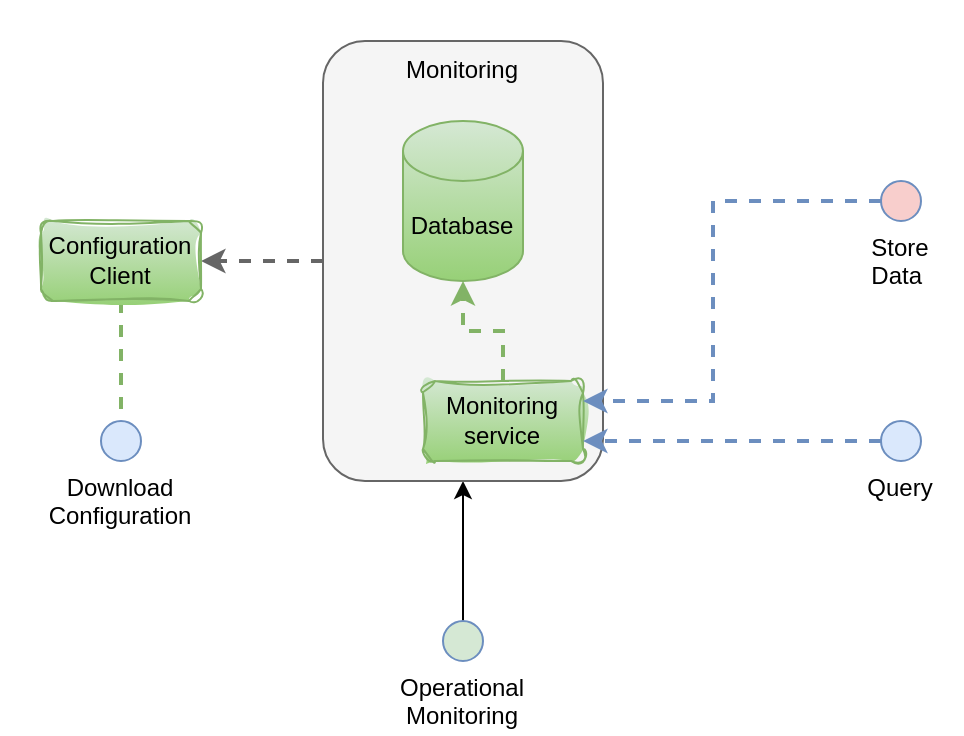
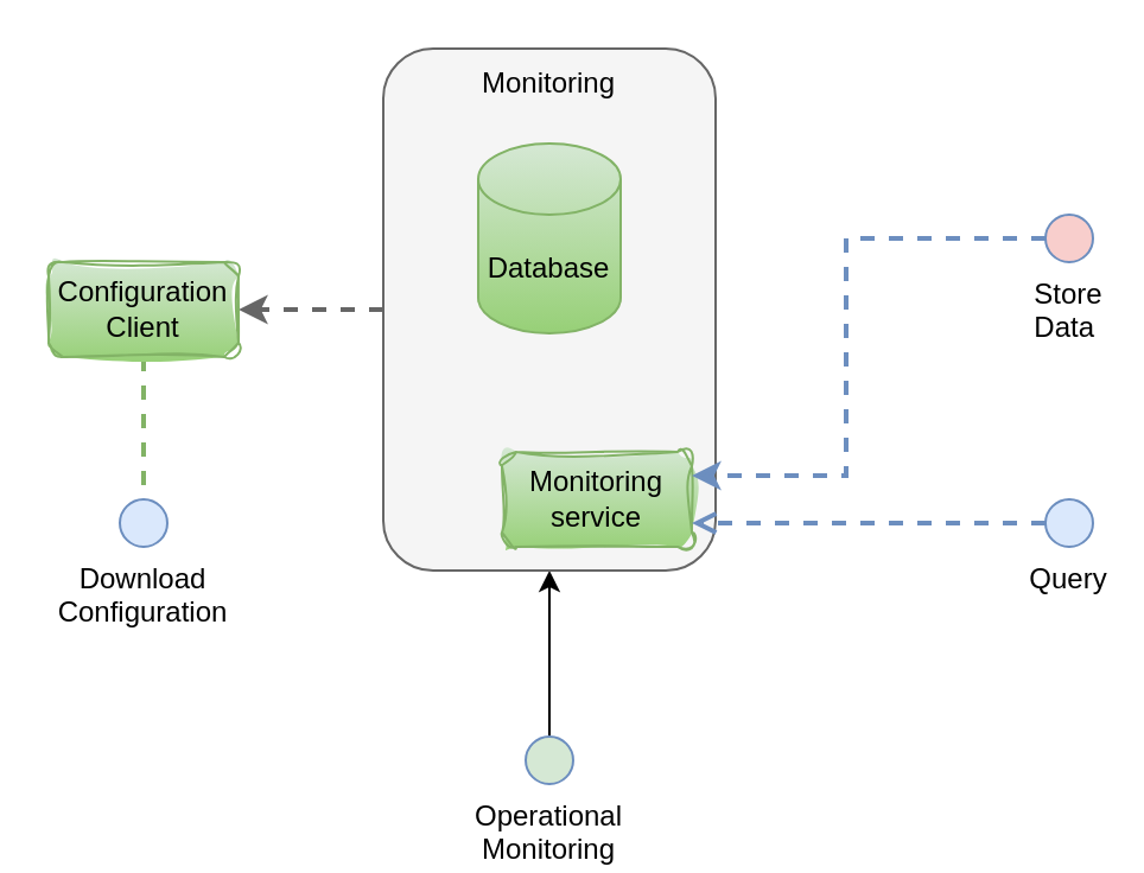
- <mxCell id="14" style="edgeStyle=orthogonalEdgeStyle;rounded=0;orthogonalLoop=1;jettySize=auto;html=1;entryX=0.5;entryY=1;entryDx=0;entryDy=0;entryPerimeter=0;dashed=1;strokeWidth=2;fillColor=#d5e8d4;strokeColor=#82b366;" edge="1" parent="9" source="11" target="12"><mxGeometry relative="1" as="geometry" /></mxCell>
- <mxCell id="17" style="edgeStyle=orthogonalEdgeStyle;rounded=0;orthogonalLoop=1;jettySize=auto;html=1;entryX=1;entryY=0.75;entryDx=0;entryDy=0;fillColor=#dae8fc;strokeColor=#6c8ebf;strokeWidth=2;dashed=1;" edge="1" parent="1" source="18" target="11"><mxGeometry relative="1" as="geometry" /></mxCell>
+ <mxCell id="17" style="edgeStyle=orthogonalEdgeStyle;rounded=0;orthogonalLoop=1;jettySize=auto;html=1;entryX=1;entryY=0.75;entryDx=0;entryDy=0;fillColor=#dae8fc;strokeColor=#6c8ebf;strokeWidth=2;dashed=1;endArrow=open;" edge="1" parent="1" source="18" target="11"><mxGeometry relative="1" as="geometry" /></mxCell>
